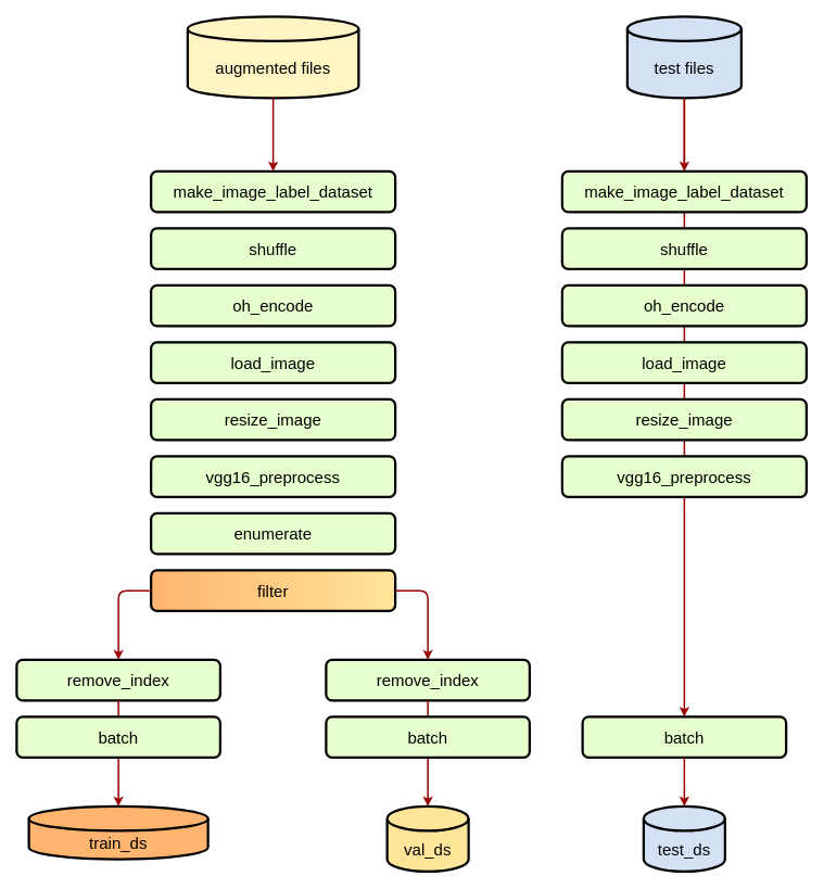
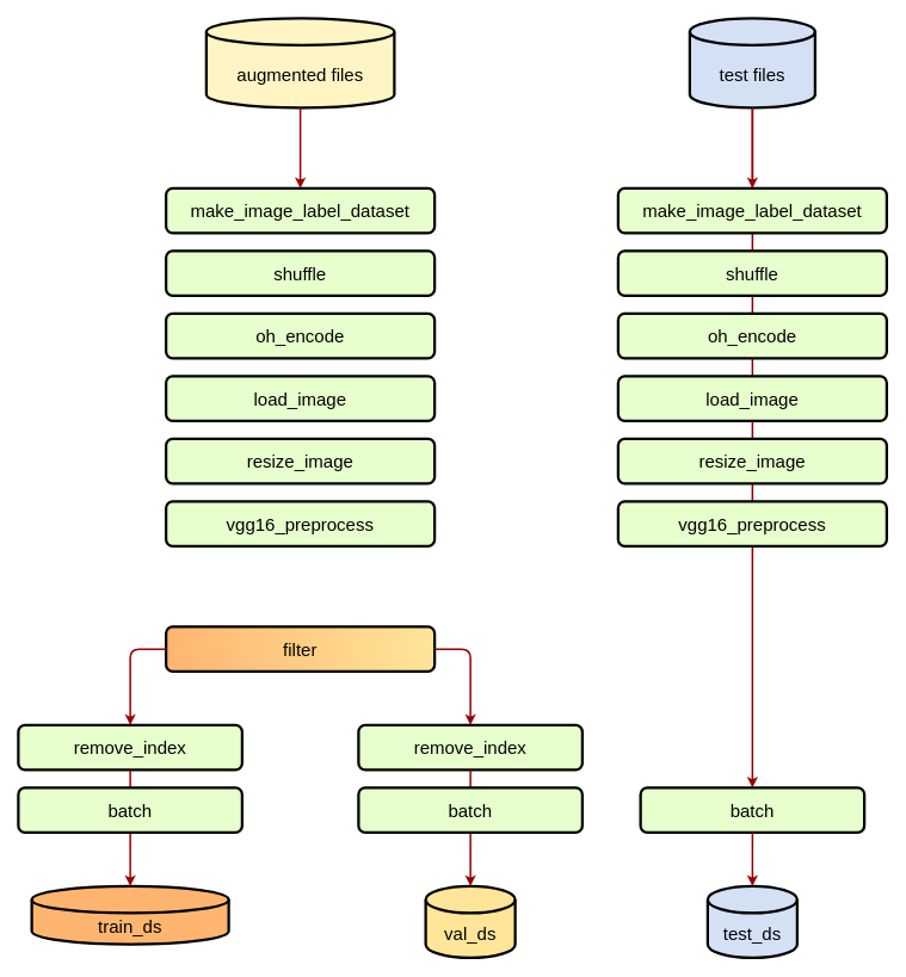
- <mxCell id="19" value="enumerate" style="rounded=1;whiteSpace=wrap;html=1;strokeColor=default;strokeWidth=3;fillColor=#E6FFCC;fontSize=20;" vertex="1" parent="1"><mxGeometry x="185" y="630" width="300" height="50" as="geometry" /></mxCell>
